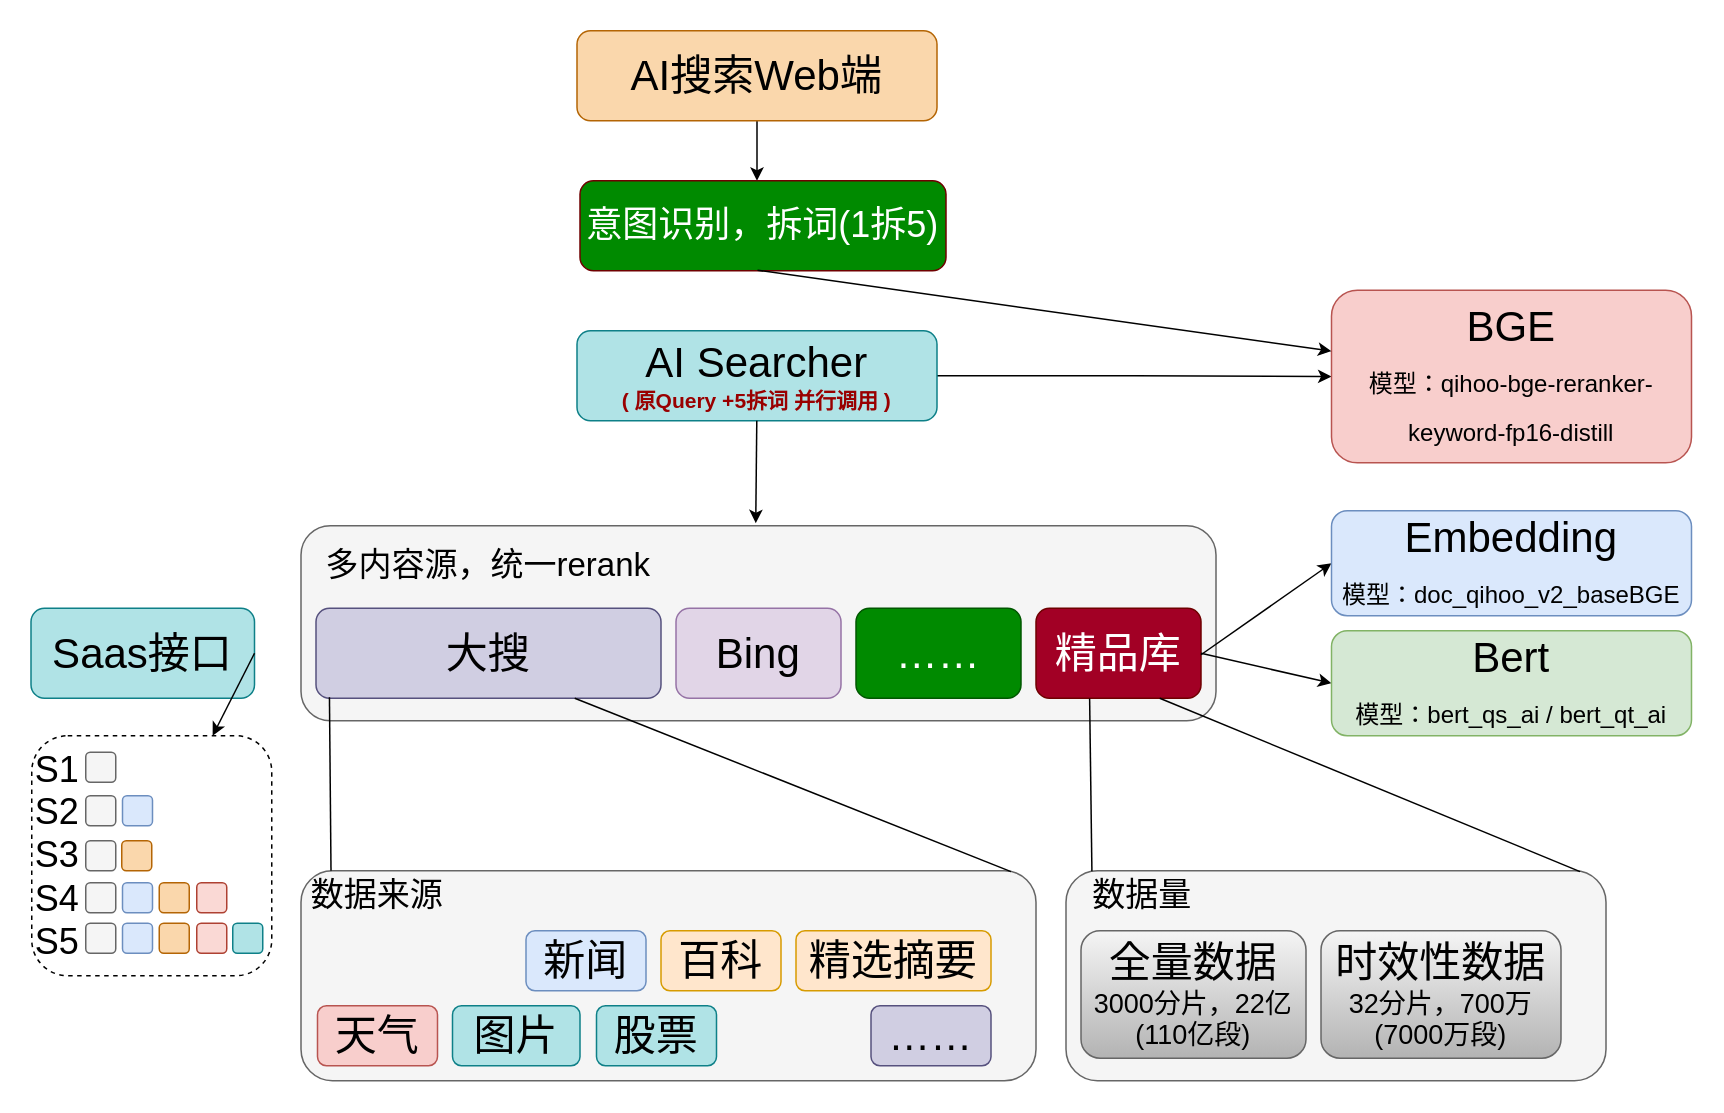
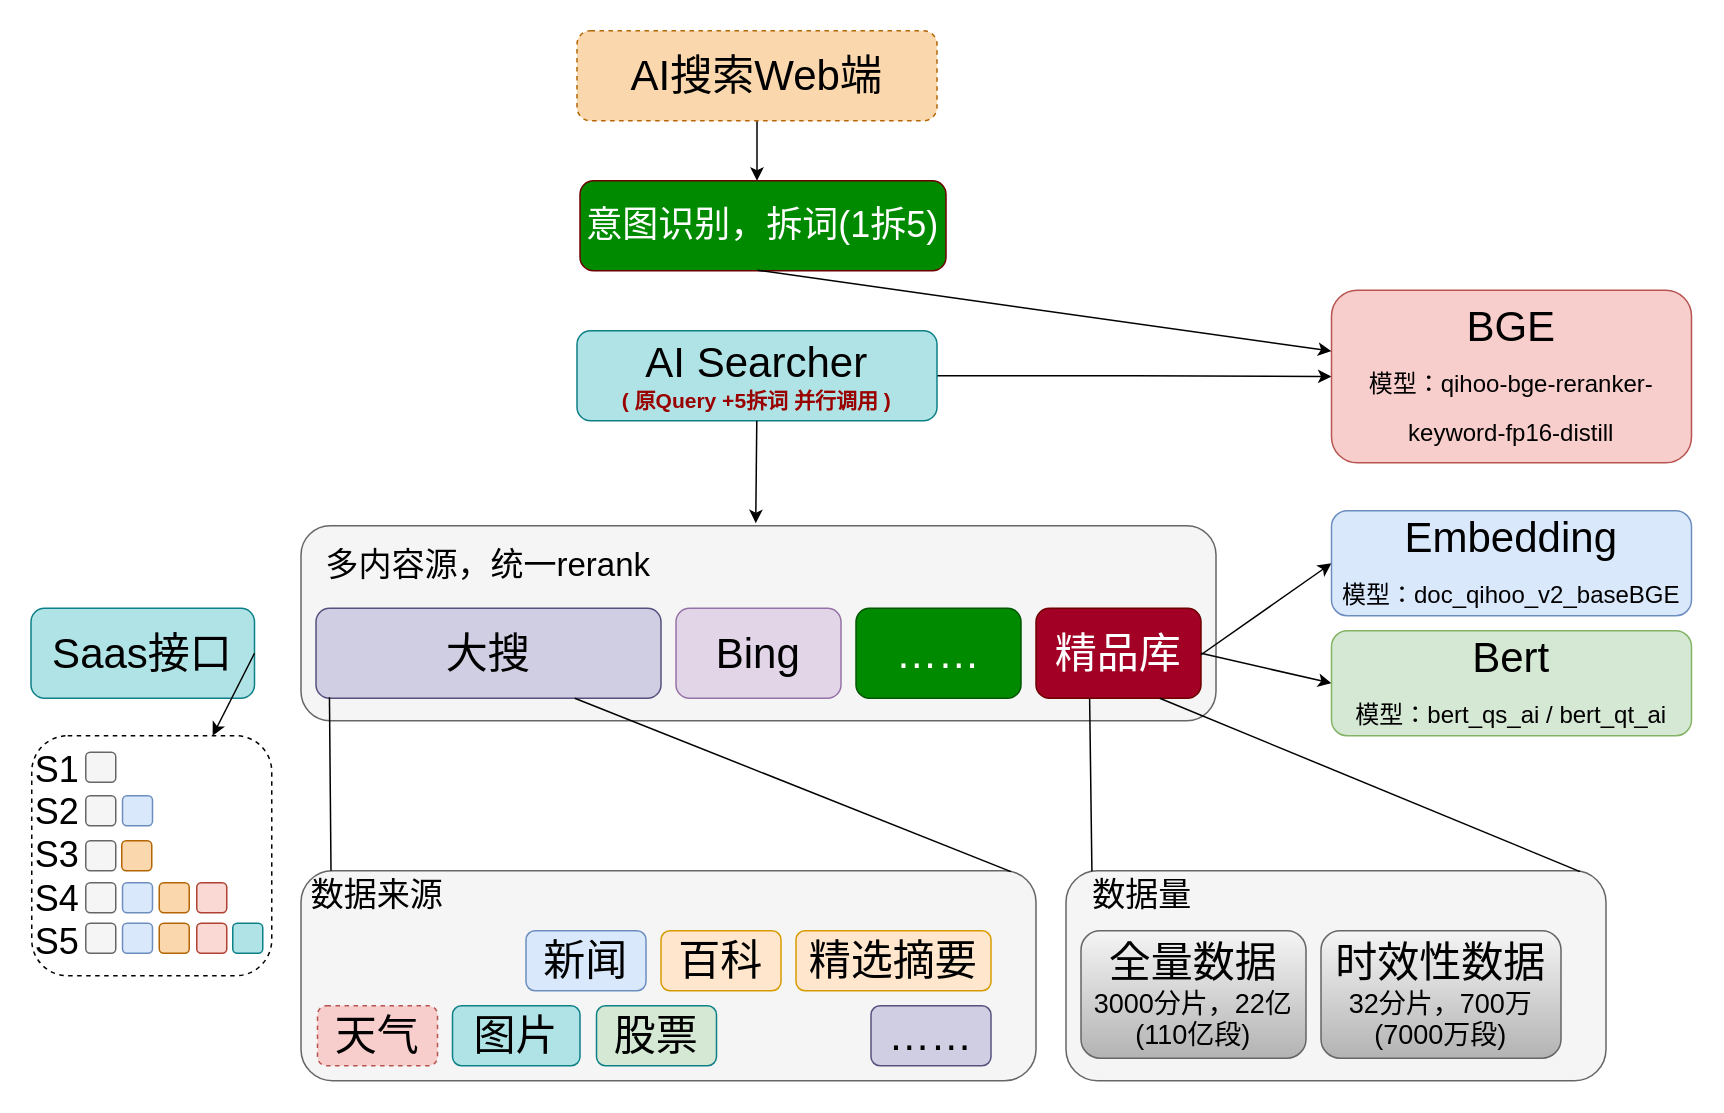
- <mxCell id="4" value="&lt;font style=&quot;font-size: 28px;&quot;&gt;AI搜索Web端&lt;/font&gt;" style="rounded=1;whiteSpace=wrap;html=1;fillColor=#fad7ac;strokeColor=#b46504;" parent="1" vertex="1"><mxGeometry x="384" y="20" width="240" height="60" as="geometry" /></mxCell>
+ <mxCell id="4" value="&lt;font style=&quot;font-size: 28px;&quot;&gt;AI搜索Web端&lt;/font&gt;" style="rounded=1;whiteSpace=wrap;html=1;fillColor=#fad7ac;strokeColor=#b46504;dashed=1;" parent="1" vertex="1"><mxGeometry x="384" y="20" width="240" height="60" as="geometry" /></mxCell>
- <mxCell id="28" value="&lt;font style=&quot;font-size: 28px;&quot;&gt;天气&lt;/font&gt;" style="rounded=1;whiteSpace=wrap;html=1;fillColor=#f8cecc;strokeColor=#b85450;" parent="1" vertex="1"><mxGeometry x="211" y="670" width="80" height="40" as="geometry" /></mxCell>
+ <mxCell id="28" value="&lt;font style=&quot;font-size: 28px;&quot;&gt;天气&lt;/font&gt;" style="rounded=1;whiteSpace=wrap;html=1;fillColor=#f8cecc;strokeColor=#b85450;dashed=1;" parent="1" vertex="1"><mxGeometry x="211" y="670" width="80" height="40" as="geometry" /></mxCell>
- <mxCell id="29" value="&lt;font style=&quot;font-size: 28px;&quot;&gt;股票&lt;/font&gt;" style="rounded=1;whiteSpace=wrap;html=1;fillColor=#b0e3e6;strokeColor=#0e8088;" parent="1" vertex="1"><mxGeometry x="397" y="670" width="80" height="40" as="geometry" /></mxCell>
+ <mxCell id="29" value="&lt;font style=&quot;font-size: 28px;&quot;&gt;股票&lt;/font&gt;" style="rounded=1;whiteSpace=wrap;html=1;fillColor=#d5e8d4;strokeColor=#0e8088;" parent="1" vertex="1"><mxGeometry x="397" y="670" width="80" height="40" as="geometry" /></mxCell>
